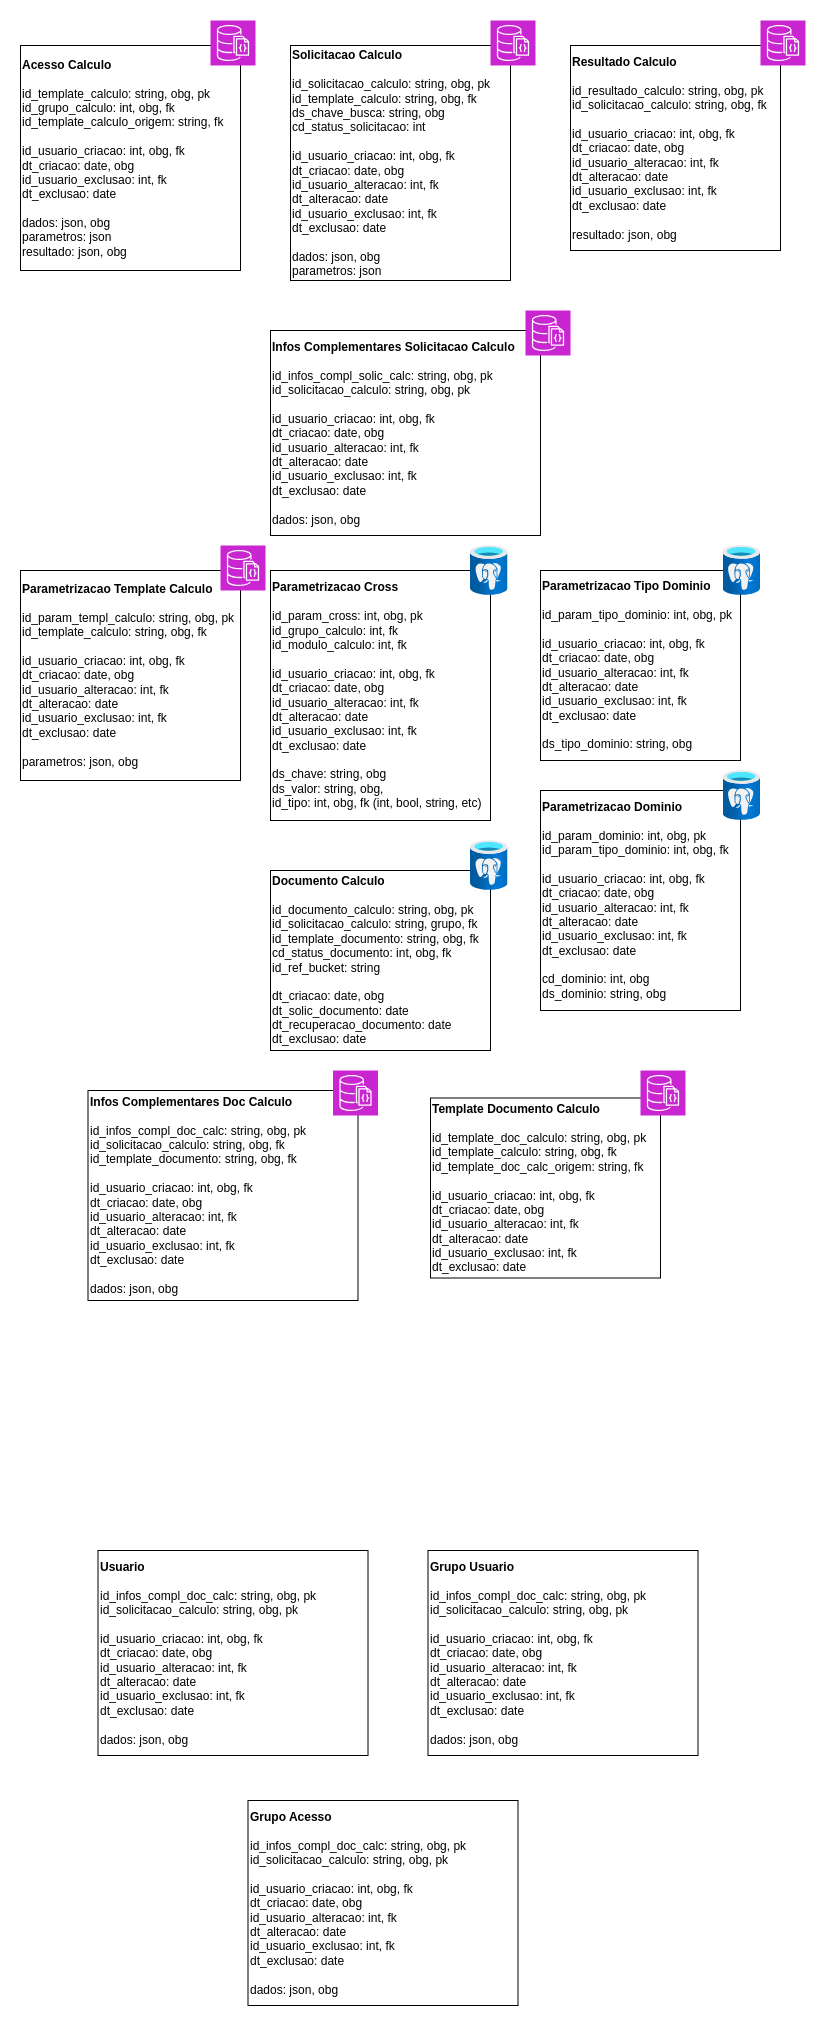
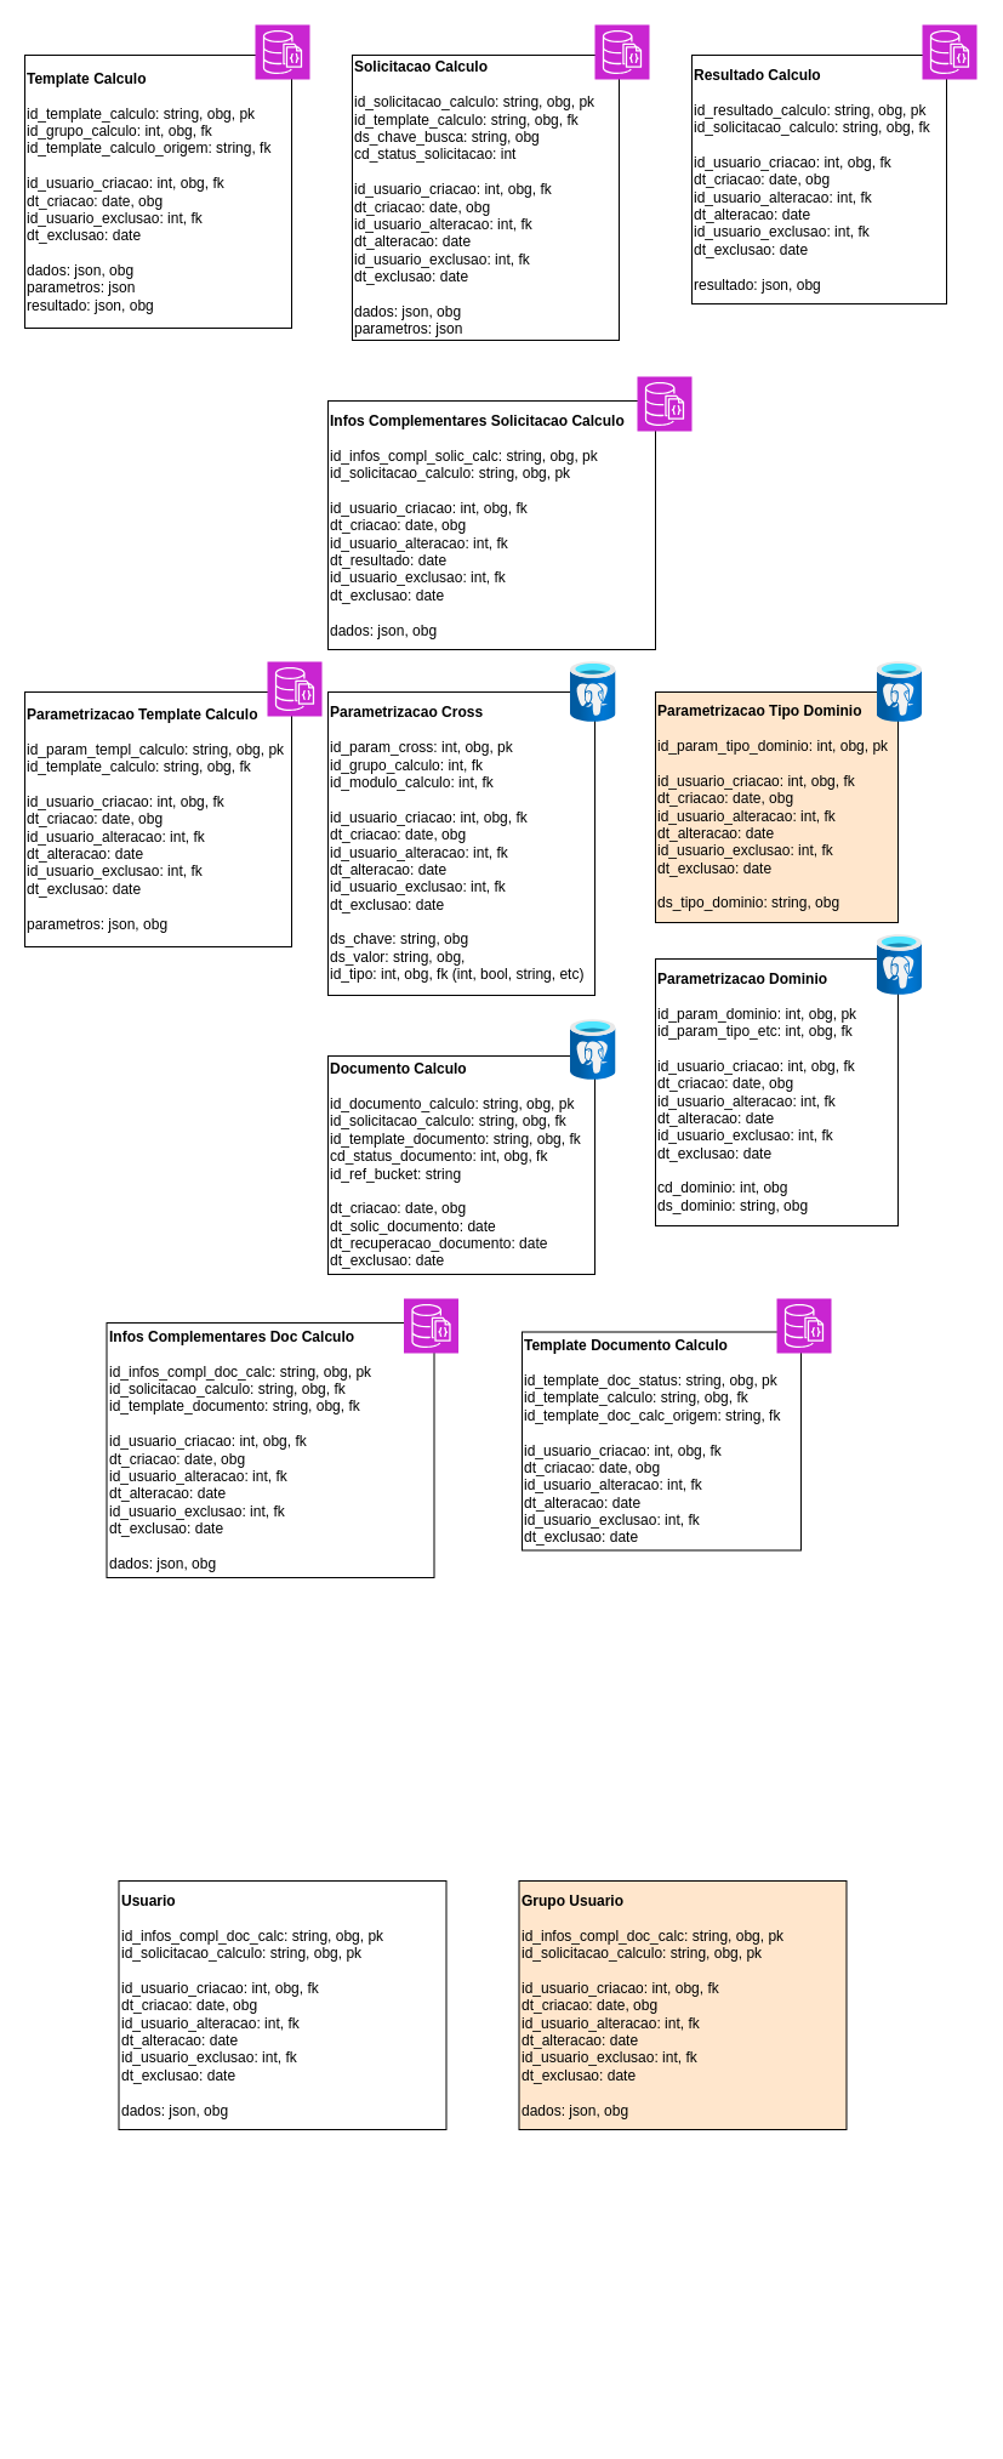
- <mxCell id="4" value="&lt;b&gt;Acesso Calculo&lt;/b&gt;&lt;div&gt;&lt;br&gt;&lt;/div&gt;&lt;div&gt;id_template_calculo: string, obg, pk&lt;/div&gt;&lt;div&gt;id_grupo_calculo: int, obg, fk&lt;/div&gt;&lt;div&gt;id_template_calculo_origem: string, fk&lt;/div&gt;&lt;div&gt;&lt;br&gt;&lt;/div&gt;&lt;div&gt;id_usuario_criacao: int, obg, fk&lt;/div&gt;&lt;div&gt;dt_criacao: date, obg&lt;/div&gt;&lt;div&gt;&lt;span style=&quot;background-color: initial;&quot;&gt;id_usuario_exclusao: int, fk&lt;/span&gt;&lt;br&gt;&lt;/div&gt;&lt;div&gt;dt_exclusao: date&lt;/div&gt;&lt;div&gt;&lt;br&gt;&lt;/div&gt;&lt;div&gt;&lt;div&gt;dados: json, obg&lt;/div&gt;&lt;div&gt;parametros: json&lt;/div&gt;&lt;/div&gt;&lt;div&gt;resultado: json, obg&lt;/div&gt;" style="rounded=0;whiteSpace=wrap;html=1;align=left;" parent="1" vertex="1"><mxGeometry x="20" y="45" width="220" height="225" as="geometry" /></mxCell>
+ <mxCell id="4" value="&lt;b&gt;Template Calculo&lt;/b&gt;&lt;div&gt;&lt;br&gt;&lt;/div&gt;&lt;div&gt;id_template_calculo: string, obg, pk&lt;/div&gt;&lt;div&gt;id_grupo_calculo: int, obg, fk&lt;/div&gt;&lt;div&gt;id_template_calculo_origem: string, fk&lt;/div&gt;&lt;div&gt;&lt;br&gt;&lt;/div&gt;&lt;div&gt;id_usuario_criacao: int, obg, fk&lt;/div&gt;&lt;div&gt;dt_criacao: date, obg&lt;/div&gt;&lt;div&gt;&lt;span style=&quot;background-color: initial;&quot;&gt;id_usuario_exclusao: int, fk&lt;/span&gt;&lt;br&gt;&lt;/div&gt;&lt;div&gt;dt_exclusao: date&lt;/div&gt;&lt;div&gt;&lt;br&gt;&lt;/div&gt;&lt;div&gt;&lt;div&gt;dados: json, obg&lt;/div&gt;&lt;div&gt;parametros: json&lt;/div&gt;&lt;/div&gt;&lt;div&gt;resultado: json, obg&lt;/div&gt;" style="rounded=0;whiteSpace=wrap;html=1;align=left;" parent="1" vertex="1"><mxGeometry x="20" y="45" width="220" height="225" as="geometry" /></mxCell>
- <mxCell id="5" value="&lt;b&gt;Infos Complementares Solicitacao Calculo&lt;/b&gt;&lt;div&gt;&lt;br&gt;&lt;/div&gt;&lt;div&gt;id_infos_compl_solic_calc: string, obg, pk&lt;/div&gt;&lt;div&gt;id_solicitacao_calculo: string, obg, pk&lt;/div&gt;&lt;div&gt;&lt;br&gt;&lt;/div&gt;&lt;div&gt;id_usuario_criacao: int, obg, fk&lt;/div&gt;&lt;div&gt;dt_criacao: date, obg&lt;/div&gt;&lt;div&gt;id_usuario_alteracao: int, fk&lt;/div&gt;&lt;div&gt;dt_alteracao: date&lt;/div&gt;&lt;div&gt;&lt;span style=&quot;background-color: initial;&quot;&gt;id_usuario_exclusao: int, fk&lt;/span&gt;&lt;br&gt;&lt;/div&gt;&lt;div&gt;dt_exclusao: date&lt;/div&gt;&lt;div&gt;&lt;br&gt;&lt;/div&gt;&lt;div&gt;&lt;div&gt;dados: json, obg&lt;/div&gt;&lt;/div&gt;" style="rounded=0;whiteSpace=wrap;html=1;align=left;" parent="1" vertex="1"><mxGeometry x="270" y="330" width="270" height="205" as="geometry" /></mxCell>
+ <mxCell id="5" value="&lt;b&gt;Infos Complementares Solicitacao Calculo&lt;/b&gt;&lt;div&gt;&lt;br&gt;&lt;/div&gt;&lt;div&gt;id_infos_compl_solic_calc: string, obg, pk&lt;/div&gt;&lt;div&gt;id_solicitacao_calculo: string, obg, pk&lt;/div&gt;&lt;div&gt;&lt;br&gt;&lt;/div&gt;&lt;div&gt;id_usuario_criacao: int, obg, fk&lt;/div&gt;&lt;div&gt;dt_criacao: date, obg&lt;/div&gt;&lt;div&gt;id_usuario_alteracao: int, fk&lt;/div&gt;&lt;div&gt;dt_resultado: date&lt;/div&gt;&lt;div&gt;&lt;span style=&quot;background-color: initial;&quot;&gt;id_usuario_exclusao: int, fk&lt;/span&gt;&lt;br&gt;&lt;/div&gt;&lt;div&gt;dt_exclusao: date&lt;/div&gt;&lt;div&gt;&lt;br&gt;&lt;/div&gt;&lt;div&gt;&lt;div&gt;dados: json, obg&lt;/div&gt;&lt;/div&gt;" style="rounded=0;whiteSpace=wrap;html=1;align=left;" parent="1" vertex="1"><mxGeometry x="270" y="330" width="270" height="205" as="geometry" /></mxCell>
- <mxCell id="8" value="&lt;b&gt;Parametrizacao Tipo Dominio&lt;/b&gt;&lt;div&gt;&lt;br&gt;&lt;/div&gt;&lt;div&gt;id_param_tipo_dominio: int, obg, pk&lt;/div&gt;&lt;div&gt;&lt;br&gt;&lt;/div&gt;&lt;div&gt;id_usuario_criacao: int, obg, fk&lt;/div&gt;&lt;div&gt;dt_criacao: date, obg&lt;/div&gt;&lt;div&gt;id_usuario_alteracao: int, fk&lt;/div&gt;&lt;div&gt;dt_alteracao: date&lt;/div&gt;&lt;div&gt;&lt;span style=&quot;background-color: initial;&quot;&gt;id_usuario_exclusao: int, fk&lt;/span&gt;&lt;br&gt;&lt;/div&gt;&lt;div&gt;dt_exclusao: date&lt;/div&gt;&lt;div&gt;&lt;br&gt;&lt;/div&gt;&lt;div&gt;&lt;div&gt;ds_tipo_dominio: string, obg&lt;/div&gt;&lt;/div&gt;" style="rounded=0;whiteSpace=wrap;html=1;align=left;" parent="1" vertex="1"><mxGeometry x="540" y="570" width="200" height="190" as="geometry" /></mxCell>
+ <mxCell id="8" value="&lt;b&gt;Parametrizacao Tipo Dominio&lt;/b&gt;&lt;div&gt;&lt;br&gt;&lt;/div&gt;&lt;div&gt;id_param_tipo_dominio: int, obg, pk&lt;/div&gt;&lt;div&gt;&lt;br&gt;&lt;/div&gt;&lt;div&gt;id_usuario_criacao: int, obg, fk&lt;/div&gt;&lt;div&gt;dt_criacao: date, obg&lt;/div&gt;&lt;div&gt;id_usuario_alteracao: int, fk&lt;/div&gt;&lt;div&gt;dt_alteracao: date&lt;/div&gt;&lt;div&gt;&lt;span style=&quot;background-color: initial;&quot;&gt;id_usuario_exclusao: int, fk&lt;/span&gt;&lt;br&gt;&lt;/div&gt;&lt;div&gt;dt_exclusao: date&lt;/div&gt;&lt;div&gt;&lt;br&gt;&lt;/div&gt;&lt;div&gt;&lt;div&gt;ds_tipo_dominio: string, obg&lt;/div&gt;&lt;/div&gt;" style="rounded=0;whiteSpace=wrap;html=1;align=left;fillColor=#ffe6cc;" parent="1" vertex="1"><mxGeometry x="540" y="570" width="200" height="190" as="geometry" /></mxCell>
- <mxCell id="9" value="&lt;b&gt;Parametrizacao Dominio&lt;/b&gt;&lt;div&gt;&lt;br&gt;&lt;/div&gt;&lt;div&gt;id_param_dominio: int, obg, pk&lt;/div&gt;&lt;div&gt;id_param_tipo_dominio: int, obg, fk&lt;/div&gt;&lt;div&gt;&lt;br&gt;&lt;/div&gt;&lt;div&gt;id_usuario_criacao: int, obg, fk&lt;/div&gt;&lt;div&gt;dt_criacao: date, obg&lt;/div&gt;&lt;div&gt;id_usuario_alteracao: int, fk&lt;/div&gt;&lt;div&gt;dt_alteracao: date&lt;/div&gt;&lt;div&gt;&lt;span style=&quot;background-color: initial;&quot;&gt;id_usuario_exclusao: int, fk&lt;/span&gt;&lt;br&gt;&lt;/div&gt;&lt;div&gt;dt_exclusao: date&lt;/div&gt;&lt;div&gt;&lt;br&gt;&lt;/div&gt;&lt;div&gt;&lt;div&gt;cd_dominio: int, obg&lt;/div&gt;&lt;div&gt;ds_dominio: string, obg&lt;/div&gt;&lt;/div&gt;" style="rounded=0;whiteSpace=wrap;html=1;align=left;" parent="1" vertex="1"><mxGeometry x="540" y="790" width="200" height="220" as="geometry" /></mxCell>
+ <mxCell id="9" value="&lt;b&gt;Parametrizacao Dominio&lt;/b&gt;&lt;div&gt;&lt;br&gt;&lt;/div&gt;&lt;div&gt;id_param_dominio: int, obg, pk&lt;/div&gt;&lt;div&gt;id_param_tipo_etc: int, obg, fk&lt;/div&gt;&lt;div&gt;&lt;br&gt;&lt;/div&gt;&lt;div&gt;id_usuario_criacao: int, obg, fk&lt;/div&gt;&lt;div&gt;dt_criacao: date, obg&lt;/div&gt;&lt;div&gt;id_usuario_alteracao: int, fk&lt;/div&gt;&lt;div&gt;dt_alteracao: date&lt;/div&gt;&lt;div&gt;&lt;span style=&quot;background-color: initial;&quot;&gt;id_usuario_exclusao: int, fk&lt;/span&gt;&lt;br&gt;&lt;/div&gt;&lt;div&gt;dt_exclusao: date&lt;/div&gt;&lt;div&gt;&lt;br&gt;&lt;/div&gt;&lt;div&gt;&lt;div&gt;cd_dominio: int, obg&lt;/div&gt;&lt;div&gt;ds_dominio: string, obg&lt;/div&gt;&lt;/div&gt;" style="rounded=0;whiteSpace=wrap;html=1;align=left;" parent="1" vertex="1"><mxGeometry x="540" y="790" width="200" height="220" as="geometry" /></mxCell>
- <mxCell id="10" value="&lt;b&gt;Documento Calculo&lt;/b&gt;&lt;div&gt;&lt;br&gt;&lt;/div&gt;&lt;div&gt;id_documento_calculo: string, obg, pk&lt;/div&gt;&lt;div&gt;id_solicitacao_calculo: string, grupo, fk&lt;/div&gt;&lt;div&gt;id_template_documento: string, obg, fk&lt;/div&gt;&lt;div&gt;&lt;span style=&quot;background-color: initial;&quot;&gt;cd_status_documento: int, obg, fk&lt;/span&gt;&lt;br&gt;&lt;/div&gt;&lt;div&gt;id_ref_bucket: string&lt;br&gt;&lt;/div&gt;&lt;div&gt;&lt;br&gt;&lt;/div&gt;&lt;div&gt;&lt;div&gt;&lt;span style=&quot;background-color: initial;&quot;&gt;dt_criacao: date, obg&lt;/span&gt;&lt;br&gt;&lt;/div&gt;&lt;div&gt;&lt;span style=&quot;background-color: initial;&quot;&gt;dt_solic_documento: date&lt;/span&gt;&lt;br&gt;&lt;/div&gt;&lt;div&gt;dt_recuperacao_documento: date&lt;span style=&quot;background-color: initial;&quot;&gt;&lt;br&gt;&lt;/span&gt;&lt;/div&gt;&lt;div&gt;&lt;span style=&quot;background-color: initial;&quot;&gt;dt_exclusao: date&lt;/span&gt;&lt;/div&gt;&lt;/div&gt;" style="rounded=0;whiteSpace=wrap;html=1;align=left;" parent="1" vertex="1"><mxGeometry x="270" y="870" width="220" height="180" as="geometry" /></mxCell>
+ <mxCell id="10" value="&lt;b&gt;Documento Calculo&lt;/b&gt;&lt;div&gt;&lt;br&gt;&lt;/div&gt;&lt;div&gt;id_documento_calculo: string, obg, pk&lt;/div&gt;&lt;div&gt;id_solicitacao_calculo: string, obg, fk&lt;/div&gt;&lt;div&gt;id_template_documento: string, obg, fk&lt;/div&gt;&lt;div&gt;&lt;span style=&quot;background-color: initial;&quot;&gt;cd_status_documento: int, obg, fk&lt;/span&gt;&lt;br&gt;&lt;/div&gt;&lt;div&gt;id_ref_bucket: string&lt;br&gt;&lt;/div&gt;&lt;div&gt;&lt;br&gt;&lt;/div&gt;&lt;div&gt;&lt;div&gt;&lt;span style=&quot;background-color: initial;&quot;&gt;dt_criacao: date, obg&lt;/span&gt;&lt;br&gt;&lt;/div&gt;&lt;div&gt;&lt;span style=&quot;background-color: initial;&quot;&gt;dt_solic_documento: date&lt;/span&gt;&lt;br&gt;&lt;/div&gt;&lt;div&gt;dt_recuperacao_documento: date&lt;span style=&quot;background-color: initial;&quot;&gt;&lt;br&gt;&lt;/span&gt;&lt;/div&gt;&lt;div&gt;&lt;span style=&quot;background-color: initial;&quot;&gt;dt_exclusao: date&lt;/span&gt;&lt;/div&gt;&lt;/div&gt;" style="rounded=0;whiteSpace=wrap;html=1;align=left;" parent="1" vertex="1"><mxGeometry x="270" y="870" width="220" height="180" as="geometry" /></mxCell>
- <mxCell id="19" value="&lt;b&gt;Template Documento Calculo&lt;/b&gt;&lt;div&gt;&lt;br&gt;&lt;/div&gt;&lt;div&gt;id_template_doc_calculo: string, obg, pk&lt;/div&gt;&lt;div&gt;id_template_calculo: string, obg, fk&lt;/div&gt;&lt;div&gt;id_template_doc_calc_origem: string, fk&lt;/div&gt;&lt;div&gt;&lt;br&gt;&lt;/div&gt;&lt;div&gt;&lt;div&gt;id_usuario_criacao: int, obg, fk&lt;/div&gt;&lt;div&gt;dt_criacao: date, obg&lt;/div&gt;&lt;div&gt;id_usuario_alteracao: int, fk&lt;/div&gt;&lt;div&gt;dt_alteracao: date&lt;/div&gt;&lt;div&gt;&lt;span style=&quot;background-color: initial;&quot;&gt;id_usuario_exclusao: int, fk&lt;/span&gt;&lt;br&gt;&lt;/div&gt;&lt;div&gt;dt_exclusao: date&lt;/div&gt;&lt;/div&gt;" style="rounded=0;whiteSpace=wrap;html=1;align=left;" parent="1" vertex="1"><mxGeometry x="430" y="1097.5" width="230" height="180" as="geometry" /></mxCell>
+ <mxCell id="19" value="&lt;b&gt;Template Documento Calculo&lt;/b&gt;&lt;div&gt;&lt;br&gt;&lt;/div&gt;&lt;div&gt;id_template_doc_status: string, obg, pk&lt;/div&gt;&lt;div&gt;id_template_calculo: string, obg, fk&lt;/div&gt;&lt;div&gt;id_template_doc_calc_origem: string, fk&lt;/div&gt;&lt;div&gt;&lt;br&gt;&lt;/div&gt;&lt;div&gt;&lt;div&gt;id_usuario_criacao: int, obg, fk&lt;/div&gt;&lt;div&gt;dt_criacao: date, obg&lt;/div&gt;&lt;div&gt;id_usuario_alteracao: int, fk&lt;/div&gt;&lt;div&gt;dt_alteracao: date&lt;/div&gt;&lt;div&gt;&lt;span style=&quot;background-color: initial;&quot;&gt;id_usuario_exclusao: int, fk&lt;/span&gt;&lt;br&gt;&lt;/div&gt;&lt;div&gt;dt_exclusao: date&lt;/div&gt;&lt;/div&gt;" style="rounded=0;whiteSpace=wrap;html=1;align=left;" parent="1" vertex="1"><mxGeometry x="430" y="1097.5" width="230" height="180" as="geometry" /></mxCell>
- <mxCell id="25" value="&lt;b&gt;Grupo Usuario&lt;/b&gt;&lt;br&gt;&lt;div&gt;&lt;br&gt;&lt;/div&gt;&lt;div&gt;id_infos_compl_doc_calc: string, obg, pk&lt;/div&gt;&lt;div&gt;id_solicitacao_calculo: string, obg, pk&lt;/div&gt;&lt;div&gt;&lt;br&gt;&lt;/div&gt;&lt;div&gt;id_usuario_criacao: int, obg, fk&lt;/div&gt;&lt;div&gt;dt_criacao: date, obg&lt;/div&gt;&lt;div&gt;id_usuario_alteracao: int, fk&lt;/div&gt;&lt;div&gt;dt_alteracao: date&lt;/div&gt;&lt;div&gt;&lt;span style=&quot;background-color: initial;&quot;&gt;id_usuario_exclusao: int, fk&lt;/span&gt;&lt;br&gt;&lt;/div&gt;&lt;div&gt;dt_exclusao: date&lt;/div&gt;&lt;div&gt;&lt;br&gt;&lt;/div&gt;&lt;div&gt;&lt;div&gt;dados: json, obg&lt;/div&gt;&lt;/div&gt;" style="rounded=0;whiteSpace=wrap;html=1;align=left;" vertex="1" parent="1"><mxGeometry x="427.5" y="1550" width="270" height="205" as="geometry" /></mxCell>
+ <mxCell id="25" value="&lt;b&gt;Grupo Usuario&lt;/b&gt;&lt;br&gt;&lt;div&gt;&lt;br&gt;&lt;/div&gt;&lt;div&gt;id_infos_compl_doc_calc: string, obg, pk&lt;/div&gt;&lt;div&gt;id_solicitacao_calculo: string, obg, pk&lt;/div&gt;&lt;div&gt;&lt;br&gt;&lt;/div&gt;&lt;div&gt;id_usuario_criacao: int, obg, fk&lt;/div&gt;&lt;div&gt;dt_criacao: date, obg&lt;/div&gt;&lt;div&gt;id_usuario_alteracao: int, fk&lt;/div&gt;&lt;div&gt;dt_alteracao: date&lt;/div&gt;&lt;div&gt;&lt;span style=&quot;background-color: initial;&quot;&gt;id_usuario_exclusao: int, fk&lt;/span&gt;&lt;br&gt;&lt;/div&gt;&lt;div&gt;dt_exclusao: date&lt;/div&gt;&lt;div&gt;&lt;br&gt;&lt;/div&gt;&lt;div&gt;&lt;div&gt;dados: json, obg&lt;/div&gt;&lt;/div&gt;" style="rounded=0;whiteSpace=wrap;html=1;align=left;fillColor=#ffe6cc;" vertex="1" parent="1"><mxGeometry x="427.5" y="1550" width="270" height="205" as="geometry" /></mxCell>
- <mxCell id="26" value="&lt;b&gt;Grupo Acesso&lt;/b&gt;&lt;br&gt;&lt;div&gt;&lt;br&gt;&lt;/div&gt;&lt;div&gt;id_infos_compl_doc_calc: string, obg, pk&lt;/div&gt;&lt;div&gt;id_solicitacao_calculo: string, obg, pk&lt;/div&gt;&lt;div&gt;&lt;br&gt;&lt;/div&gt;&lt;div&gt;id_usuario_criacao: int, obg, fk&lt;/div&gt;&lt;div&gt;dt_criacao: date, obg&lt;/div&gt;&lt;div&gt;id_usuario_alteracao: int, fk&lt;/div&gt;&lt;div&gt;dt_alteracao: date&lt;/div&gt;&lt;div&gt;&lt;span style=&quot;background-color: initial;&quot;&gt;id_usuario_exclusao: int, fk&lt;/span&gt;&lt;br&gt;&lt;/div&gt;&lt;div&gt;dt_exclusao: date&lt;/div&gt;&lt;div&gt;&lt;br&gt;&lt;/div&gt;&lt;div&gt;&lt;div&gt;dados: json, obg&lt;/div&gt;&lt;/div&gt;" style="rounded=0;whiteSpace=wrap;html=1;align=left;" vertex="1" parent="1"><mxGeometry x="247.5" y="1800" width="270" height="205" as="geometry" /></mxCell>
